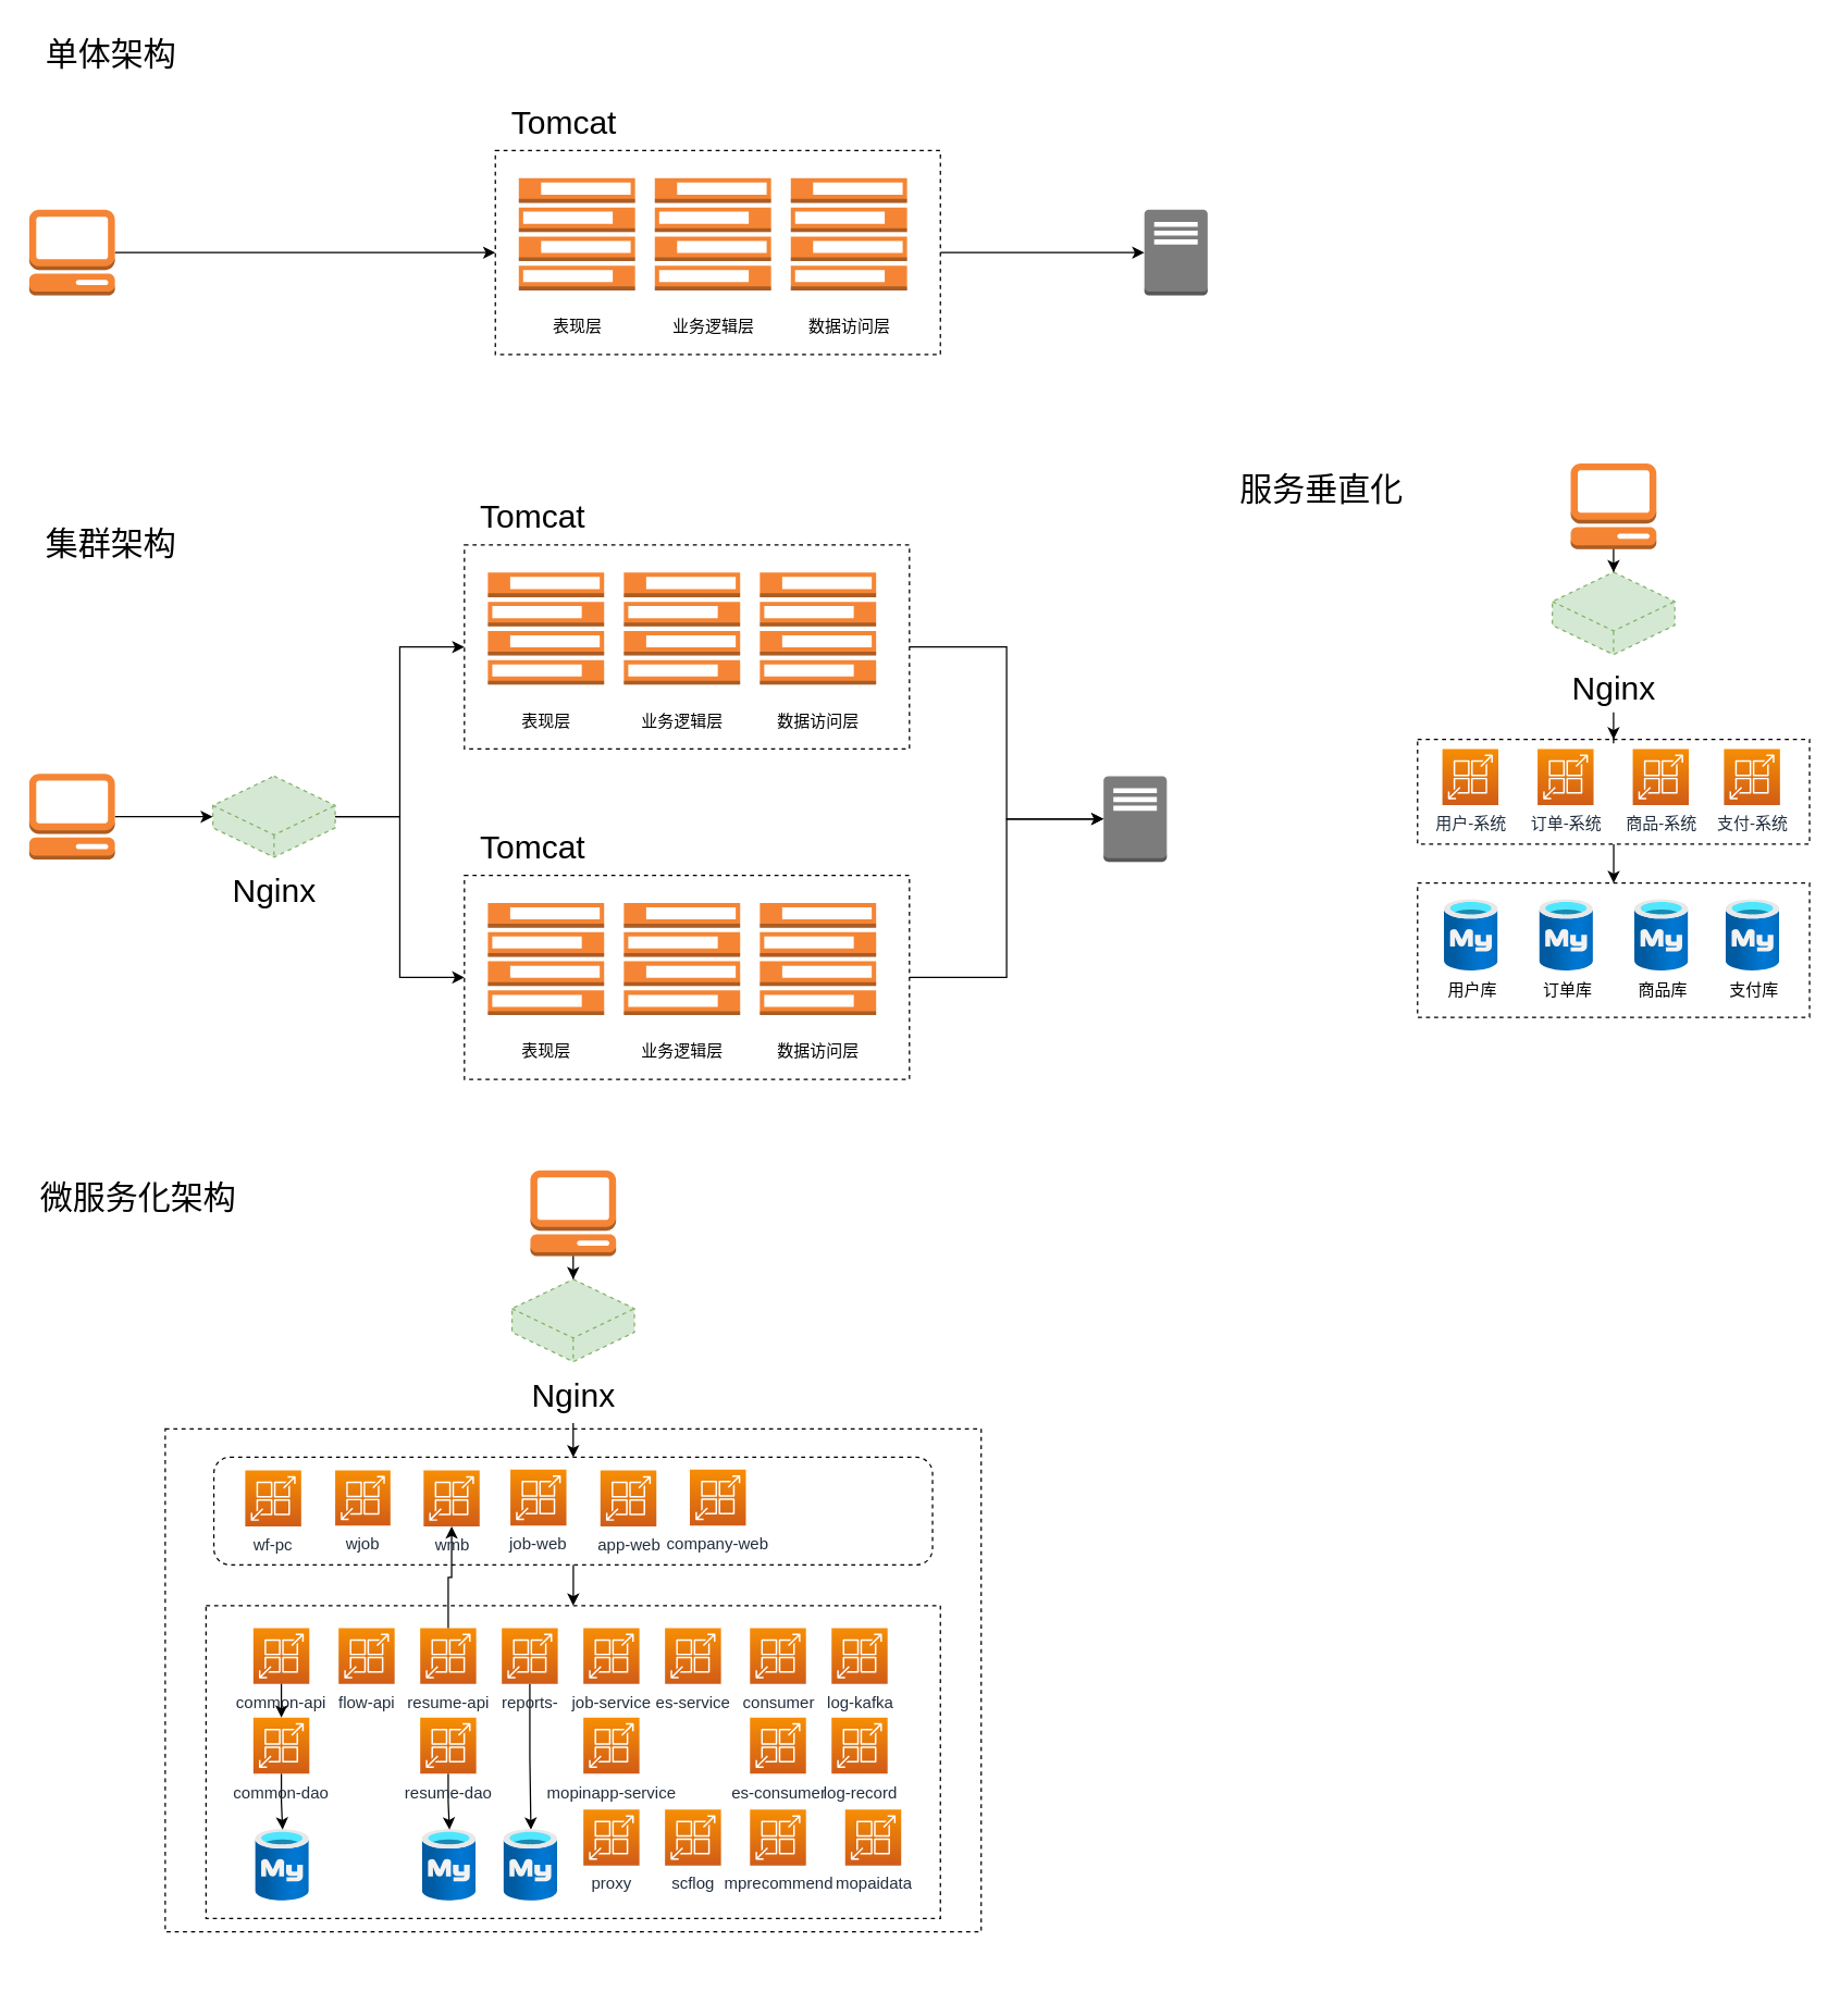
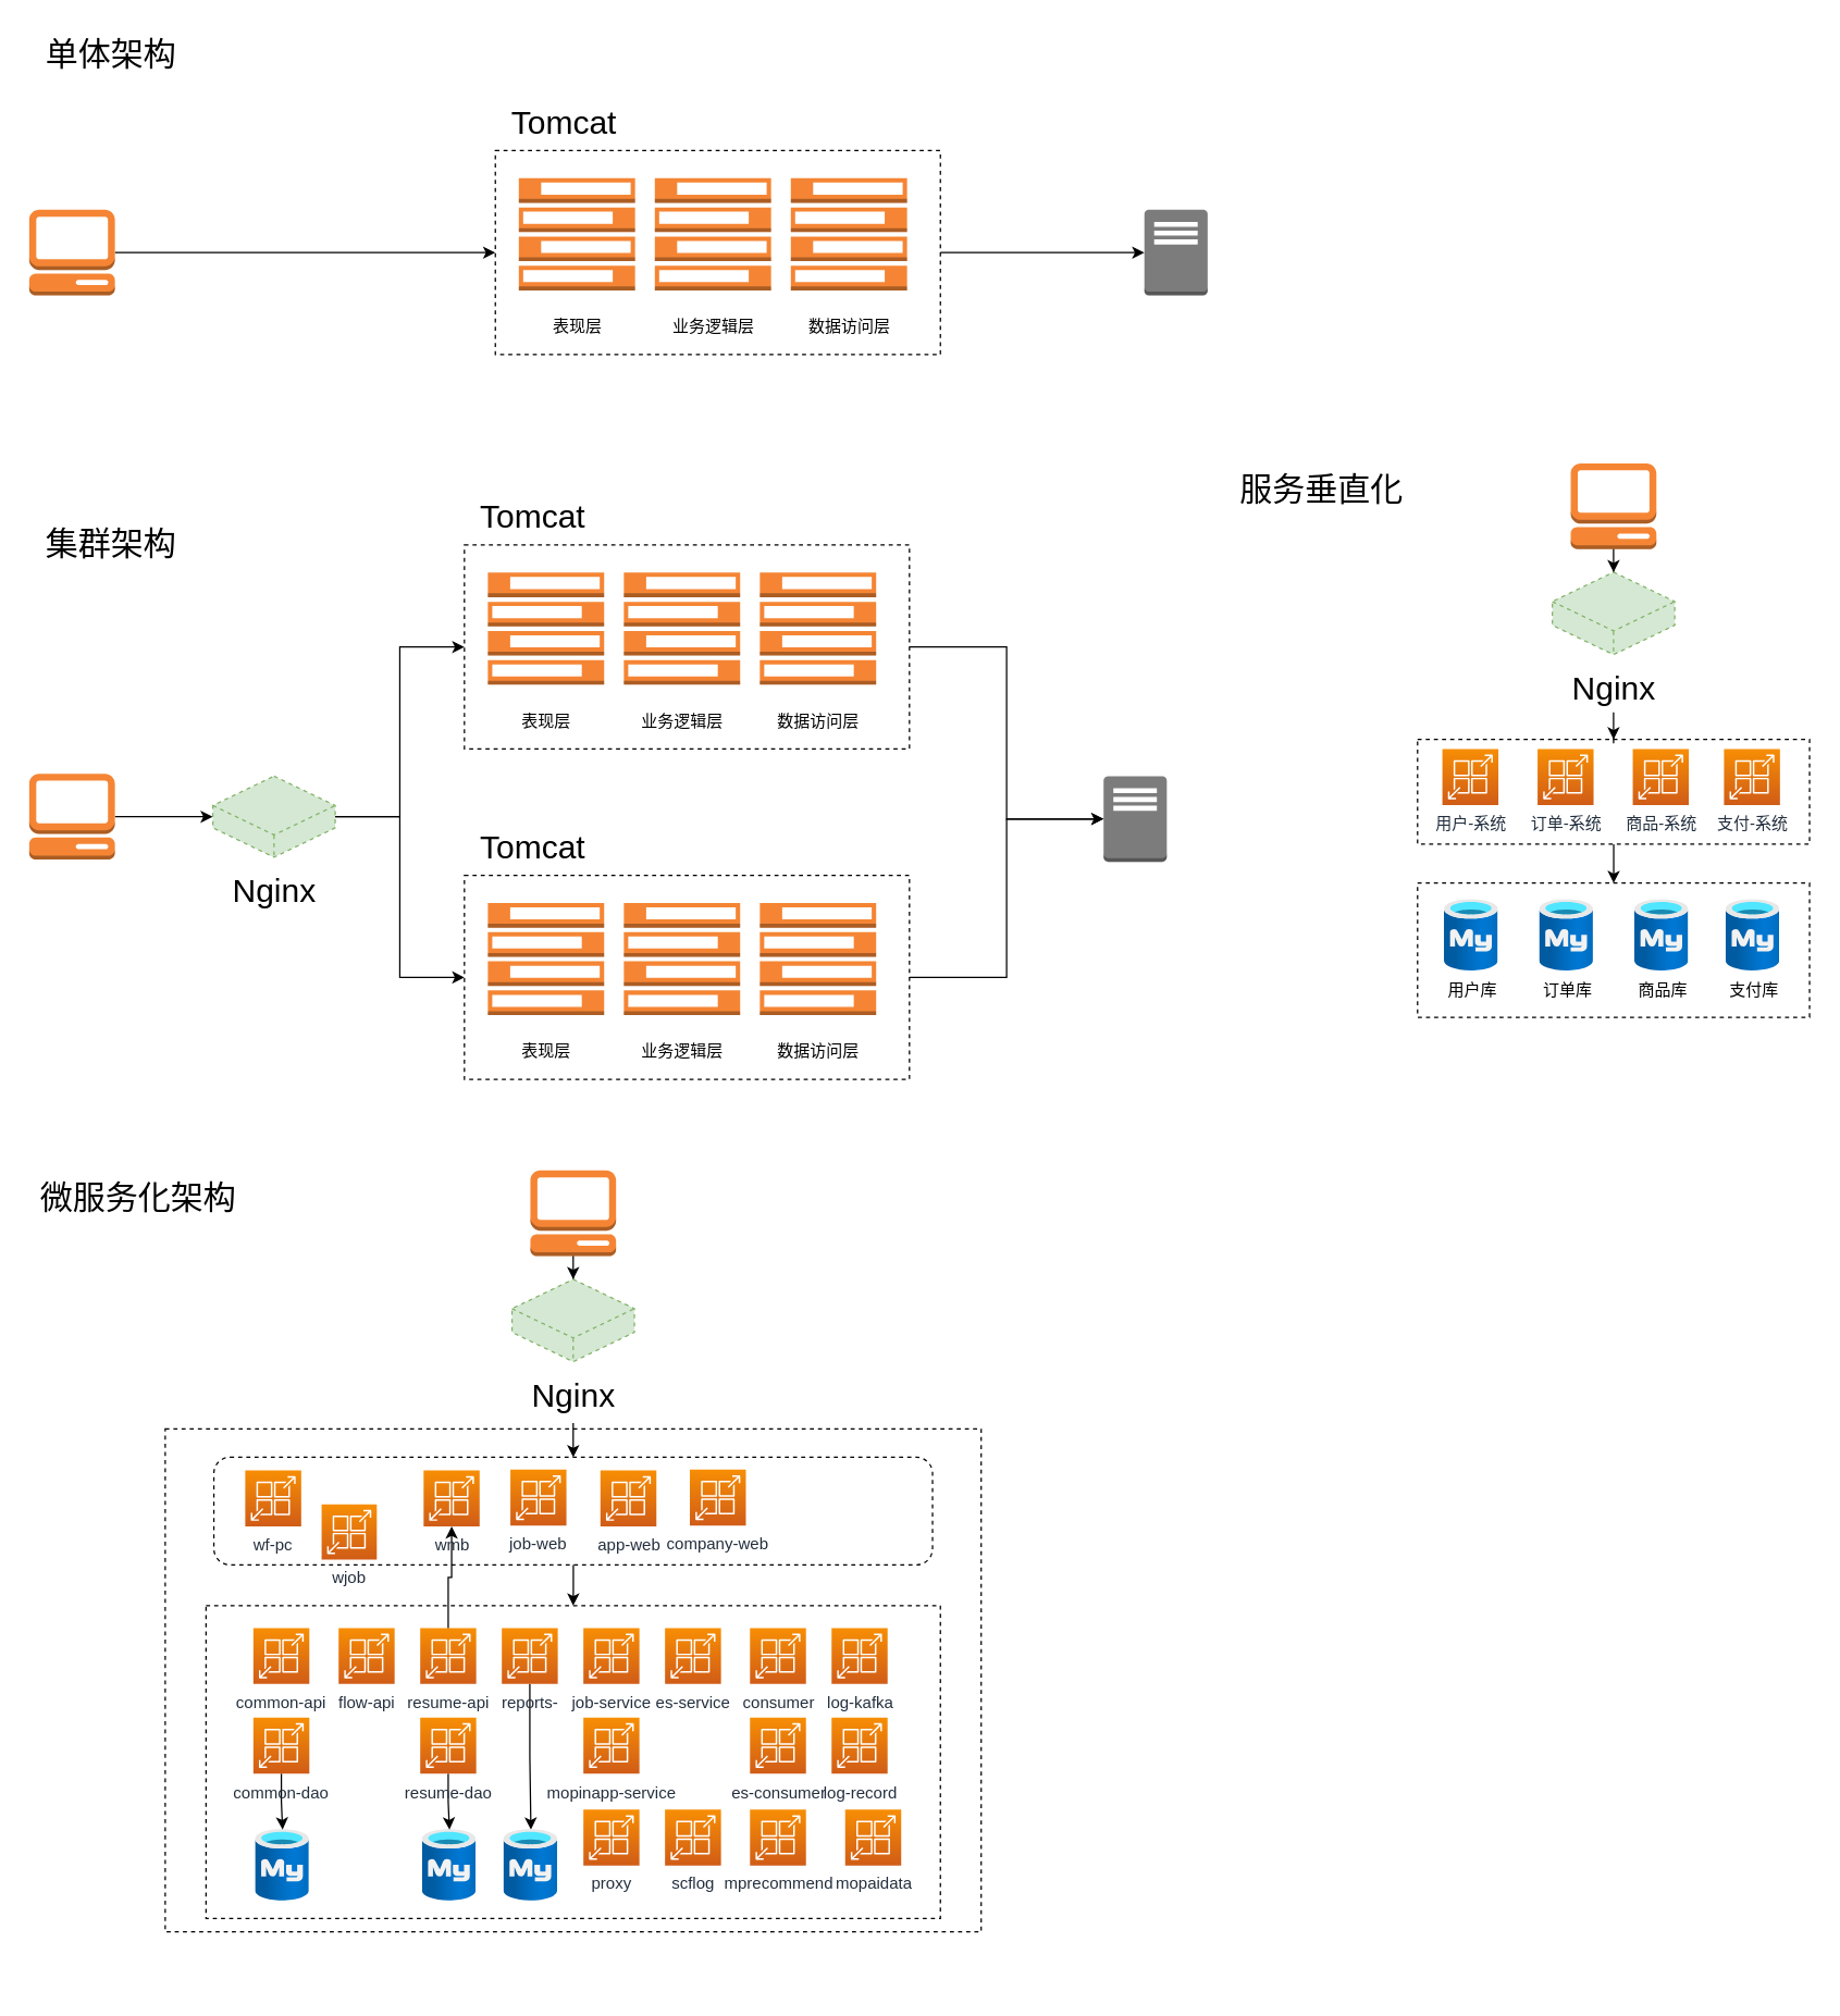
- <mxCell id="84" value="wjob" style="sketch=0;points=[[0,0,0],[0.25,0,0],[0.5,0,0],[0.75,0,0],[1,0,0],[0,1,0],[0.25,1,0],[0.5,1,0],[0.75,1,0],[1,1,0],[0,0.25,0],[0,0.5,0],[0,0.75,0],[1,0.25,0],[1,0.5,0],[1,0.75,0]];outlineConnect=0;fontColor=#232F3E;gradientColor=#F78E04;gradientDirection=north;fillColor=#D05C17;strokeColor=#ffffff;dashed=0;verticalLabelPosition=bottom;verticalAlign=top;align=center;html=1;fontSize=12;fontStyle=0;aspect=fixed;shape=mxgraph.aws4.resourceIcon;resIcon=mxgraph.aws4.app_runner;" vertex="1" parent="1"><mxGeometry x="246" y="1080.59" width="40.59" height="40.59" as="geometry" /></mxCell>
+ <mxCell id="84" value="wjob" style="sketch=0;points=[[0,0,0],[0.25,0,0],[0.5,0,0],[0.75,0,0],[1,0,0],[0,1,0],[0.25,1,0],[0.5,1,0],[0.75,1,0],[1,1,0],[0,0.25,0],[0,0.5,0],[0,0.75,0],[1,0.25,0],[1,0.5,0],[1,0.75,0]];outlineConnect=0;fontColor=#232F3E;gradientColor=#F78E04;gradientDirection=north;fillColor=#D05C17;strokeColor=#ffffff;dashed=0;verticalLabelPosition=bottom;verticalAlign=top;align=center;html=1;fontSize=12;fontStyle=0;aspect=fixed;shape=mxgraph.aws4.resourceIcon;resIcon=mxgraph.aws4.app_runner;" vertex="1" parent="1"><mxGeometry x="236" y="1105.59" width="40.59" height="40.59" as="geometry" /></mxCell>
- <mxCell id="65" value="" style="edgeStyle=orthogonalEdgeStyle;rounded=0;orthogonalLoop=1;jettySize=auto;html=1;fontSize=24;" edge="1" parent="56" source="58" target="64"><mxGeometry relative="1" as="geometry" /></mxCell>
